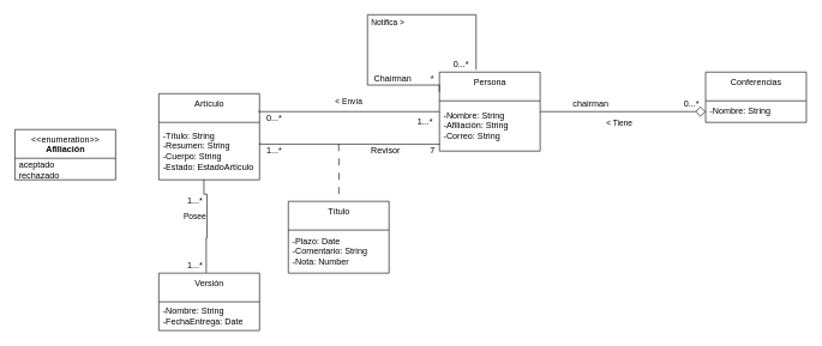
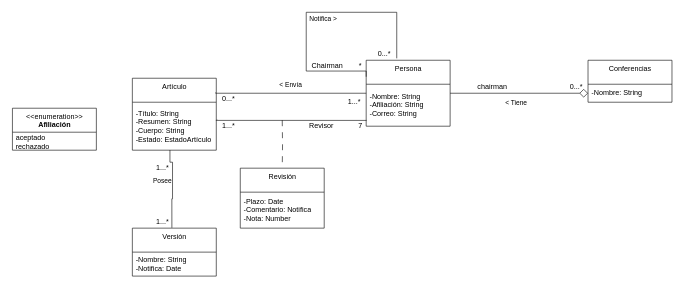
- <mxCell id="30" value="Título" style="swimlane;fontStyle=0;align=center;verticalAlign=top;childLayout=stackLayout;horizontal=1;startSize=40;horizontalStack=0;resizeParent=1;resizeParentMax=0;resizeLast=0;collapsible=0;marginBottom=0;html=1;" vertex="1" parent="1"><mxGeometry x="400" y="280" width="140" height="100" as="geometry" /></mxCell>
+ <mxCell id="30" value="Revisión" style="swimlane;fontStyle=0;align=center;verticalAlign=top;childLayout=stackLayout;horizontal=1;startSize=40;horizontalStack=0;resizeParent=1;resizeParentMax=0;resizeLast=0;collapsible=0;marginBottom=0;html=1;" vertex="1" parent="1"><mxGeometry x="400" y="280" width="140" height="100" as="geometry" /></mxCell>
- <mxCell id="31" value="-Plazo: Date&lt;br&gt;-Comentario: String&lt;br&gt;-Nota: Number" style="text;html=1;strokeColor=none;fillColor=none;align=left;verticalAlign=middle;spacingLeft=4;spacingRight=4;overflow=hidden;rotatable=0;points=[[0,0.5],[1,0.5]];portConstraint=eastwest;" vertex="1" parent="30"><mxGeometry y="40" width="140" height="60" as="geometry" /></mxCell>
+ <mxCell id="31" value="-Plazo: Date&lt;br&gt;-Comentario: Notifica&lt;br&gt;-Nota: Number" style="text;html=1;strokeColor=none;fillColor=none;align=left;verticalAlign=middle;spacingLeft=4;spacingRight=4;overflow=hidden;rotatable=0;points=[[0,0.5],[1,0.5]];portConstraint=eastwest;" vertex="1" parent="30"><mxGeometry y="40" width="140" height="60" as="geometry" /></mxCell>
- <mxCell id="23" value="-Nombre: String&lt;br&gt;-FechaEntrega: Date" style="text;html=1;strokeColor=none;fillColor=none;align=left;verticalAlign=middle;spacingLeft=4;spacingRight=4;overflow=hidden;rotatable=0;points=[[0,0.5],[1,0.5]];portConstraint=eastwest;" vertex="1" parent="22"><mxGeometry y="40" width="140" height="40" as="geometry" /></mxCell>
+ <mxCell id="23" value="-Nombre: String&lt;br&gt;-Notifica: Date" style="text;html=1;strokeColor=none;fillColor=none;align=left;verticalAlign=middle;spacingLeft=4;spacingRight=4;overflow=hidden;rotatable=0;points=[[0,0.5],[1,0.5]];portConstraint=eastwest;" vertex="1" parent="22"><mxGeometry y="40" width="140" height="40" as="geometry" /></mxCell>
